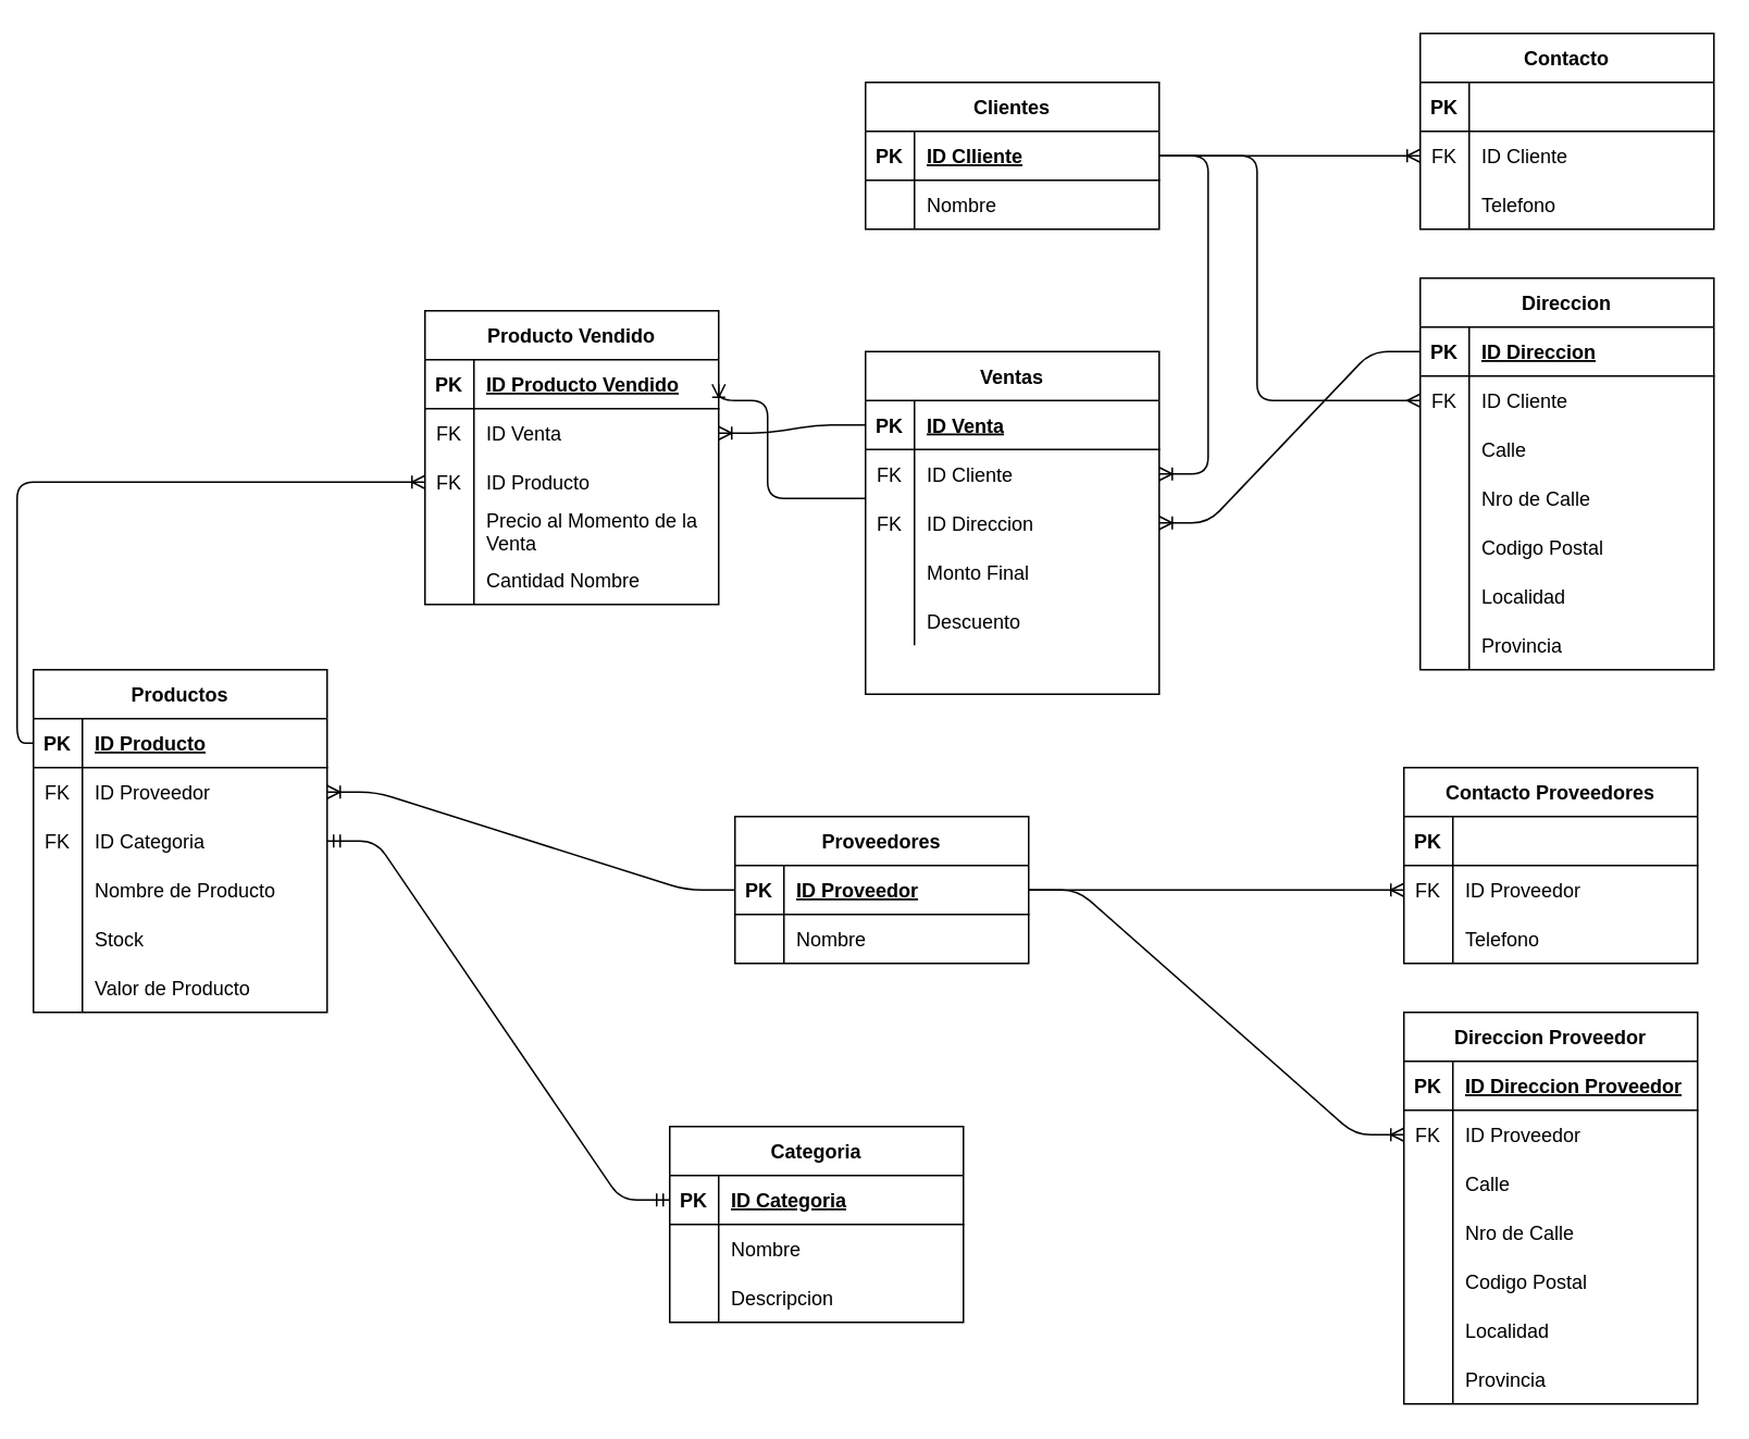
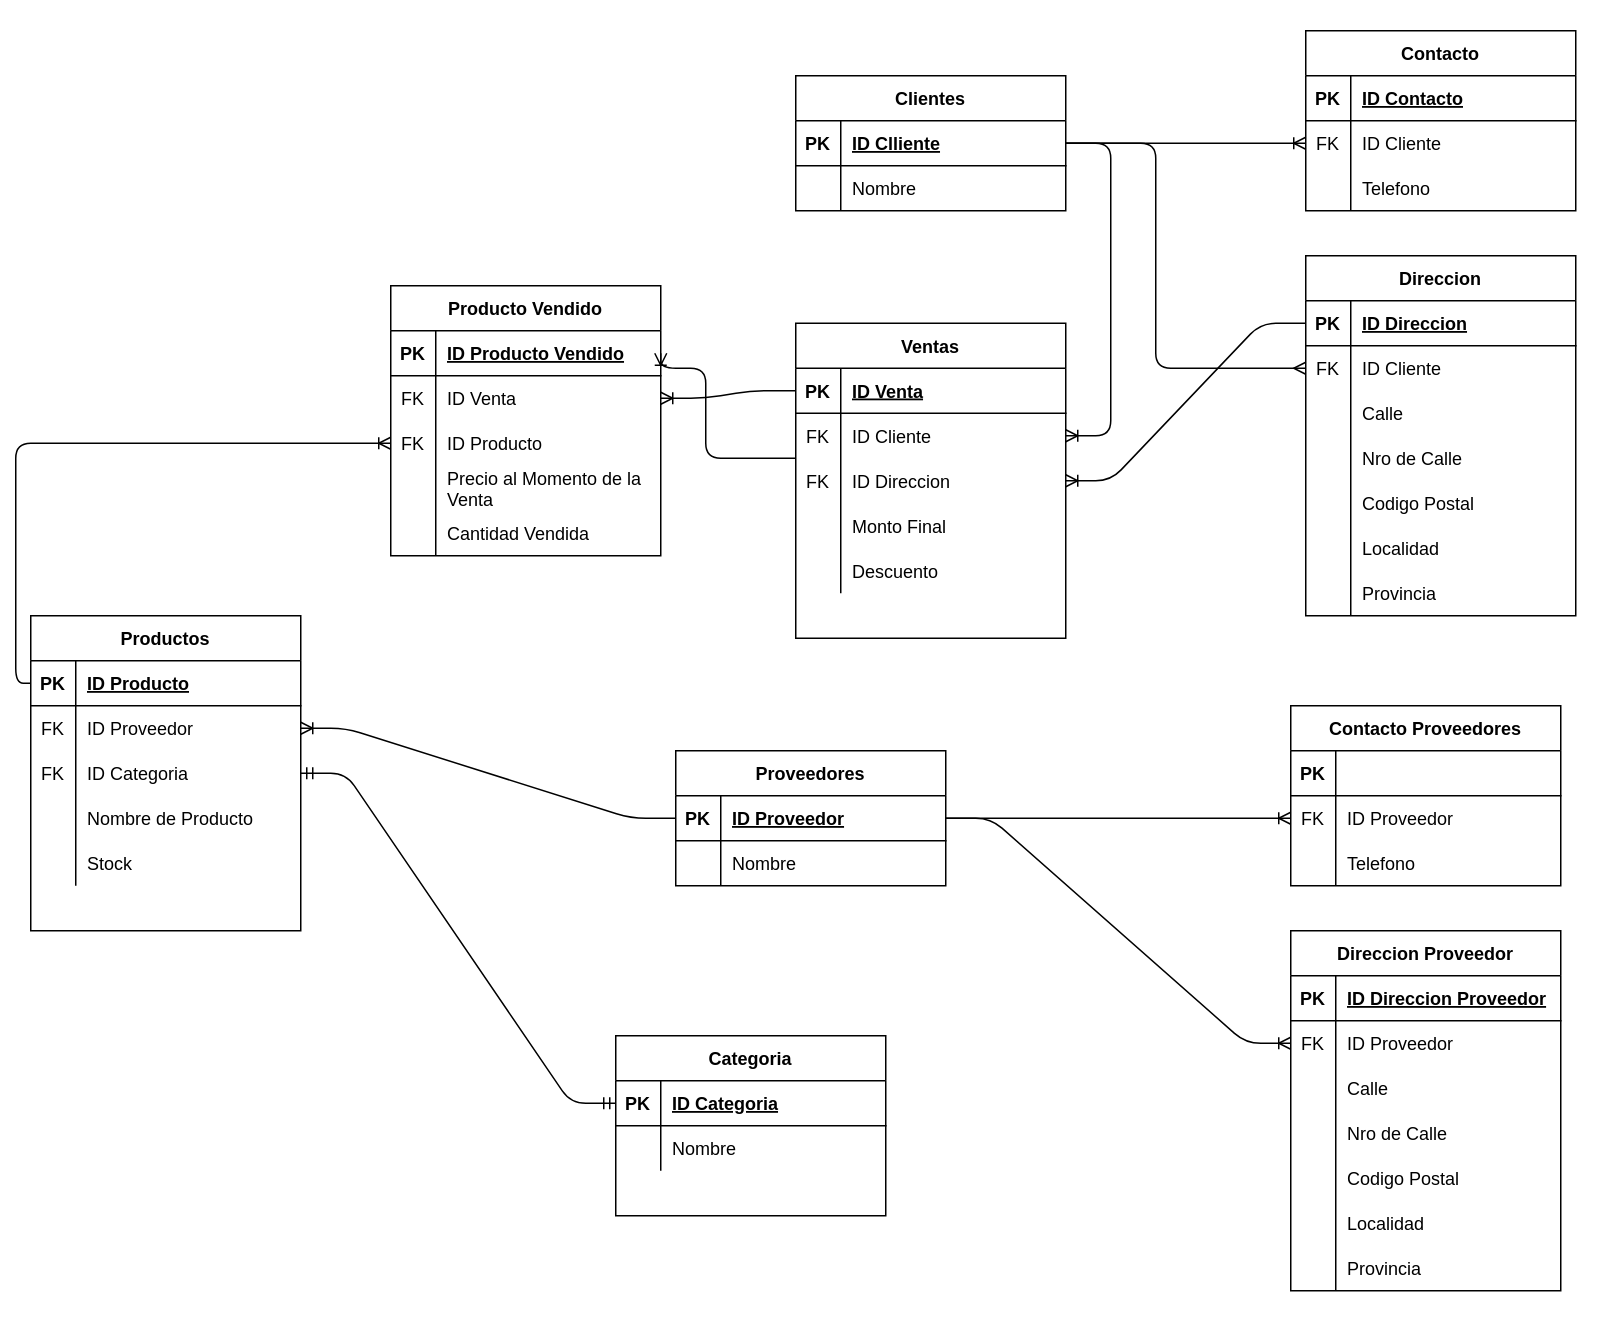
+ <mxCell id="34" value="ID Contacto" style="shape=partialRectangle;connectable=0;fillColor=none;top=0;left=0;bottom=0;right=0;align=left;spacingLeft=6;fontStyle=5;overflow=hidden;" parent="32" vertex="1"><mxGeometry x="30" width="150" height="30" as="geometry" /></mxCell>
- <mxCell id="74" value="Cantidad Nombre" style="shape=partialRectangle;connectable=0;fillColor=none;top=0;left=0;bottom=0;right=0;align=left;spacingLeft=6;overflow=hidden;" parent="72" vertex="1"><mxGeometry x="30" width="150" height="30" as="geometry" /></mxCell>
+ <mxCell id="74" value="Cantidad Vendida" style="shape=partialRectangle;connectable=0;fillColor=none;top=0;left=0;bottom=0;right=0;align=left;spacingLeft=6;overflow=hidden;" parent="72" vertex="1"><mxGeometry x="30" width="150" height="30" as="geometry" /></mxCell>
- <mxCell id="93" value="Valor de Producto" style="shape=partialRectangle;connectable=0;fillColor=none;top=0;left=0;bottom=0;right=0;align=left;spacingLeft=6;overflow=hidden;" parent="91" vertex="1"><mxGeometry x="30" width="150" height="30" as="geometry" /></mxCell>
- <mxCell id="103" value="Descripcion" style="shape=partialRectangle;connectable=0;fillColor=none;top=0;left=0;bottom=0;right=0;align=left;spacingLeft=6;overflow=hidden;" parent="101" vertex="1"><mxGeometry x="30" width="150" height="30" as="geometry" /></mxCell>
